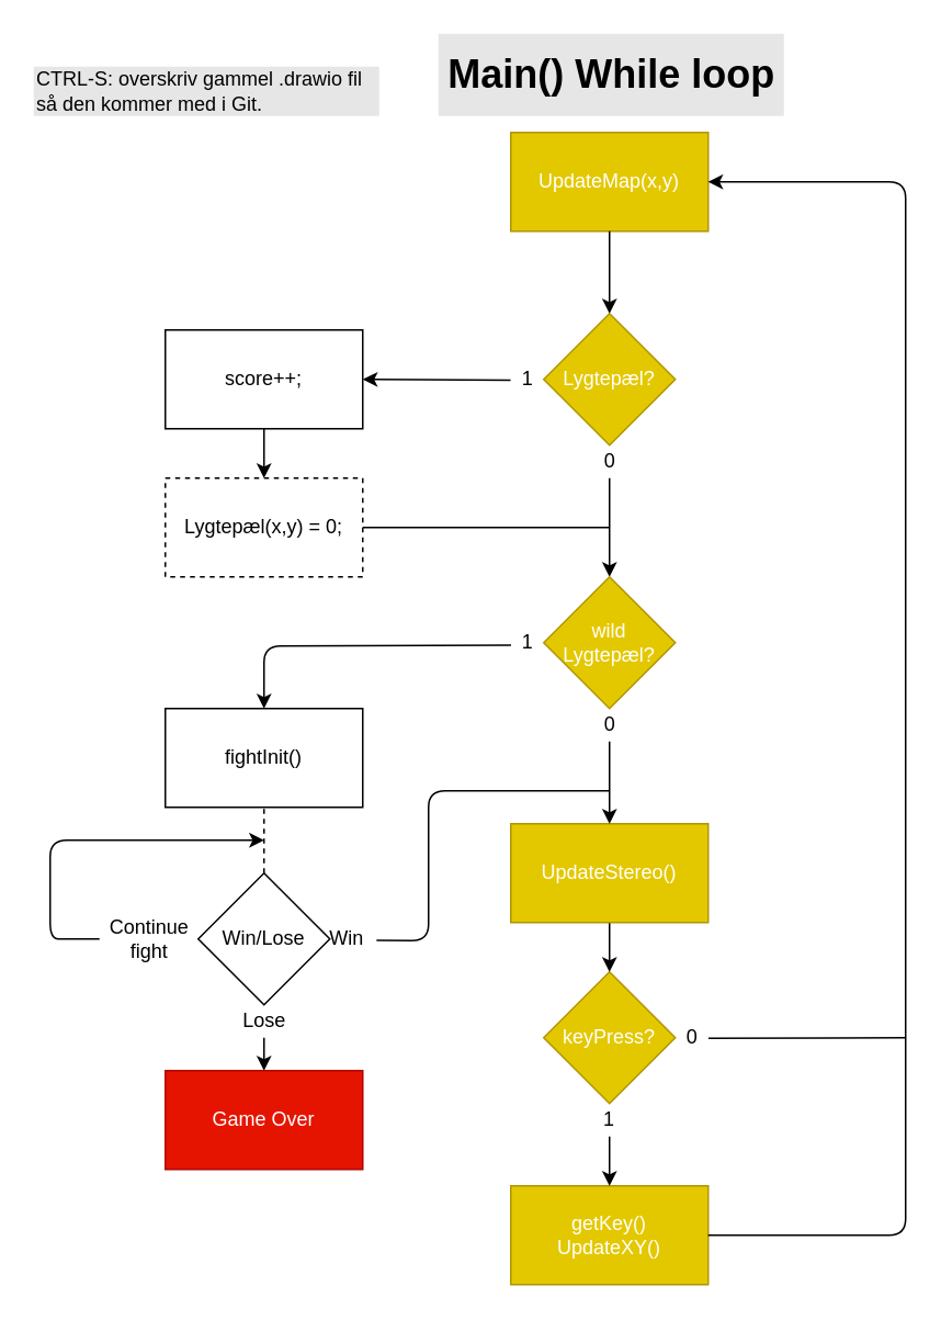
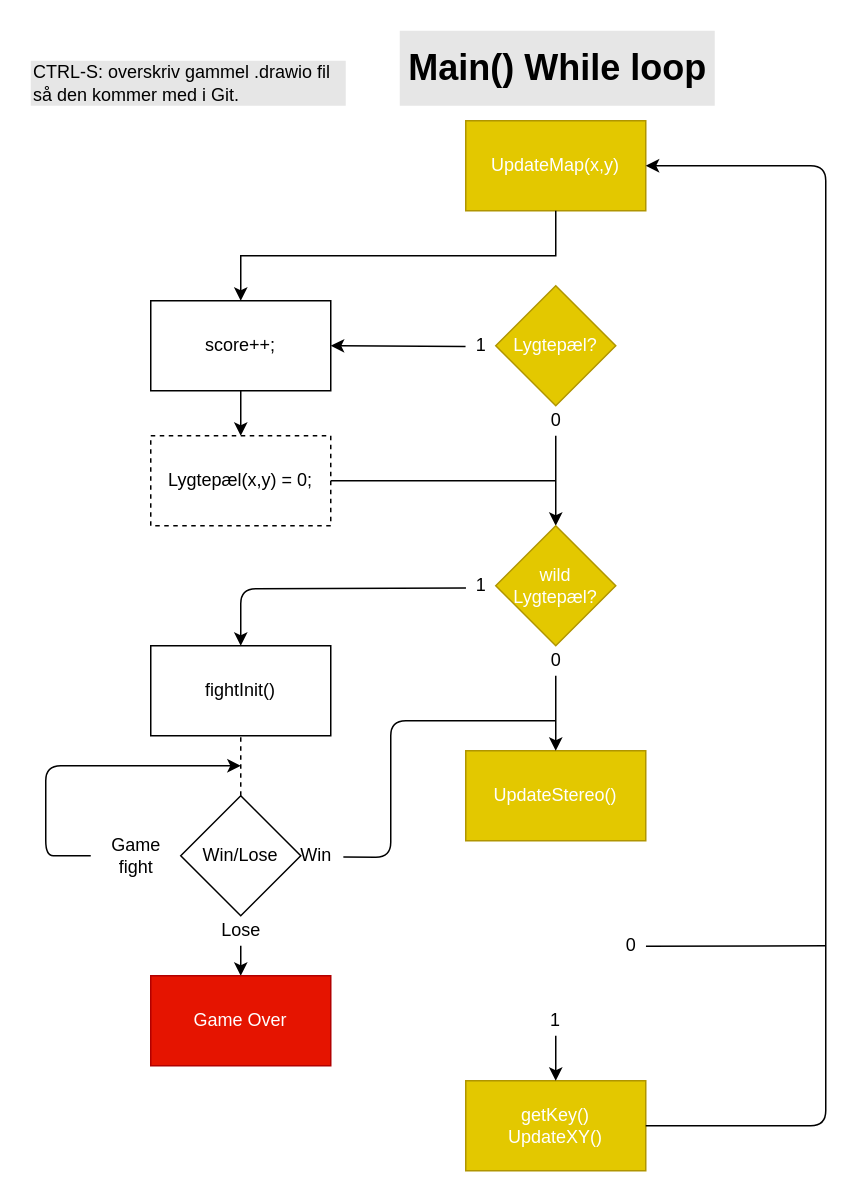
- <mxCell id="4" value="" style="edgeStyle=orthogonalEdgeStyle;rounded=0;orthogonalLoop=1;jettySize=auto;html=1;exitX=0.5;exitY=1;exitDx=0;exitDy=0;" edge="1" parent="1" source="2" target="3"><mxGeometry relative="1" as="geometry"><mxPoint x="370" y="160" as="sourcePoint" /></mxGeometry></mxCell>
+ <mxCell id="4" value="" style="edgeStyle=orthogonalEdgeStyle;rounded=0;orthogonalLoop=1;jettySize=auto;html=1;exitX=0.5;exitY=1;exitDx=0;exitDy=0;" edge="1" parent="1" source="2" target="15"><mxGeometry relative="1" as="geometry"><mxPoint x="370" y="160" as="sourcePoint" /></mxGeometry></mxCell>
- <mxCell id="24" value="Continue&lt;br&gt;fight" style="text;html=1;align=center;verticalAlign=middle;resizable=0;points=[];autosize=1;" vertex="1" parent="1"><mxGeometry x="60" y="555" width="60" height="30" as="geometry" /></mxCell>
+ <mxCell id="24" value="Game&lt;br&gt;fight" style="text;html=1;align=center;verticalAlign=middle;resizable=0;points=[];autosize=1;" vertex="1" parent="1"><mxGeometry x="60" y="555" width="60" height="30" as="geometry" /></mxCell>
- <mxCell id="35" value="" style="edgeStyle=orthogonalEdgeStyle;rounded=0;orthogonalLoop=1;jettySize=auto;html=1;" edge="1" parent="1" source="36" target="8"><mxGeometry relative="1" as="geometry" /></mxCell>
- <mxCell id="8" value="keyPress?" style="rhombus;whiteSpace=wrap;html=1;fillColor=#e3c800;strokeColor=#B09500;fontColor=#ffffff;" vertex="1" parent="1"><mxGeometry x="330" y="590" width="80" height="80" as="geometry" /></mxCell>
